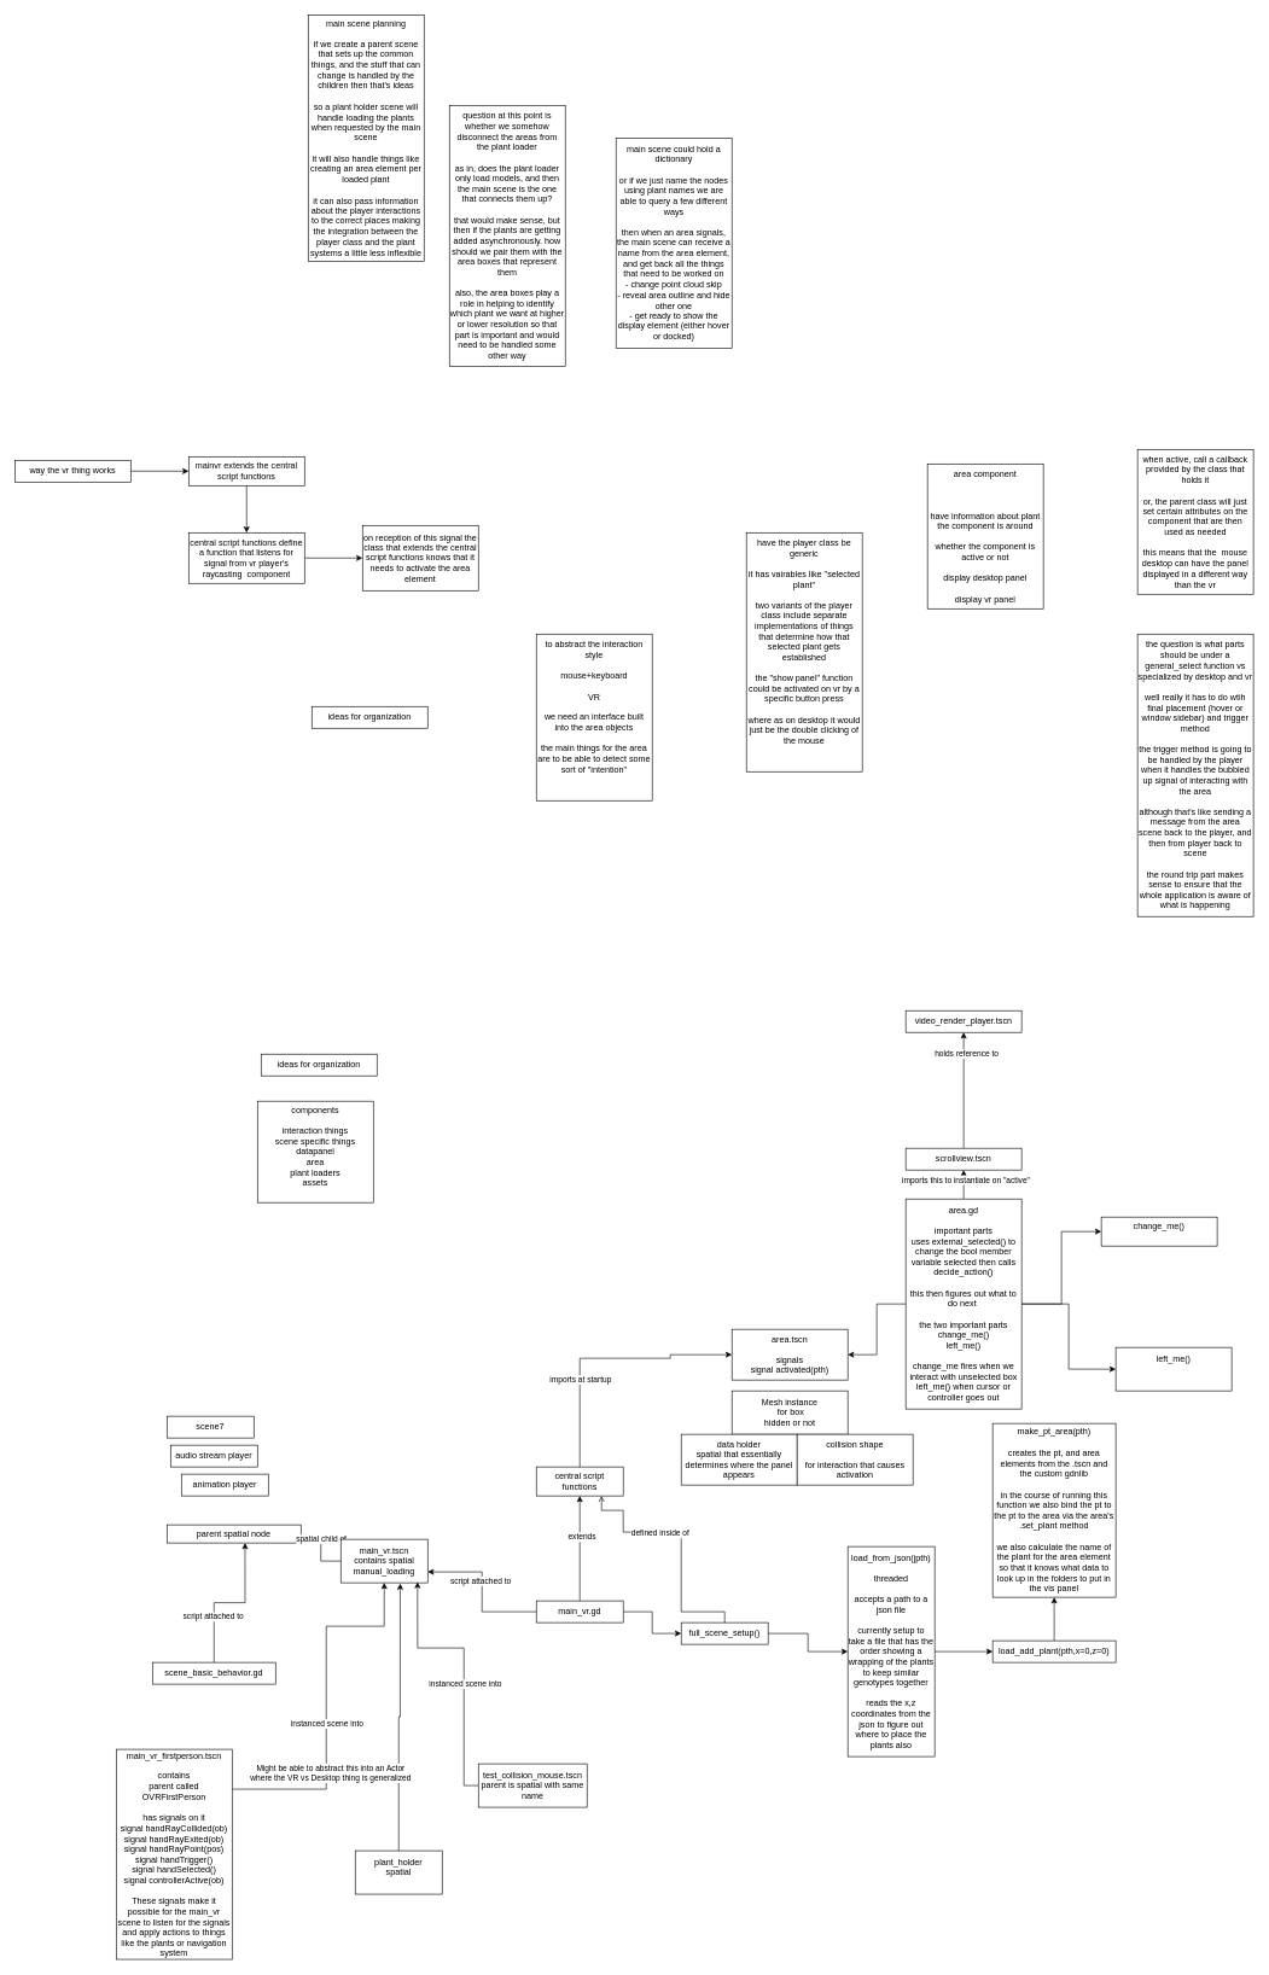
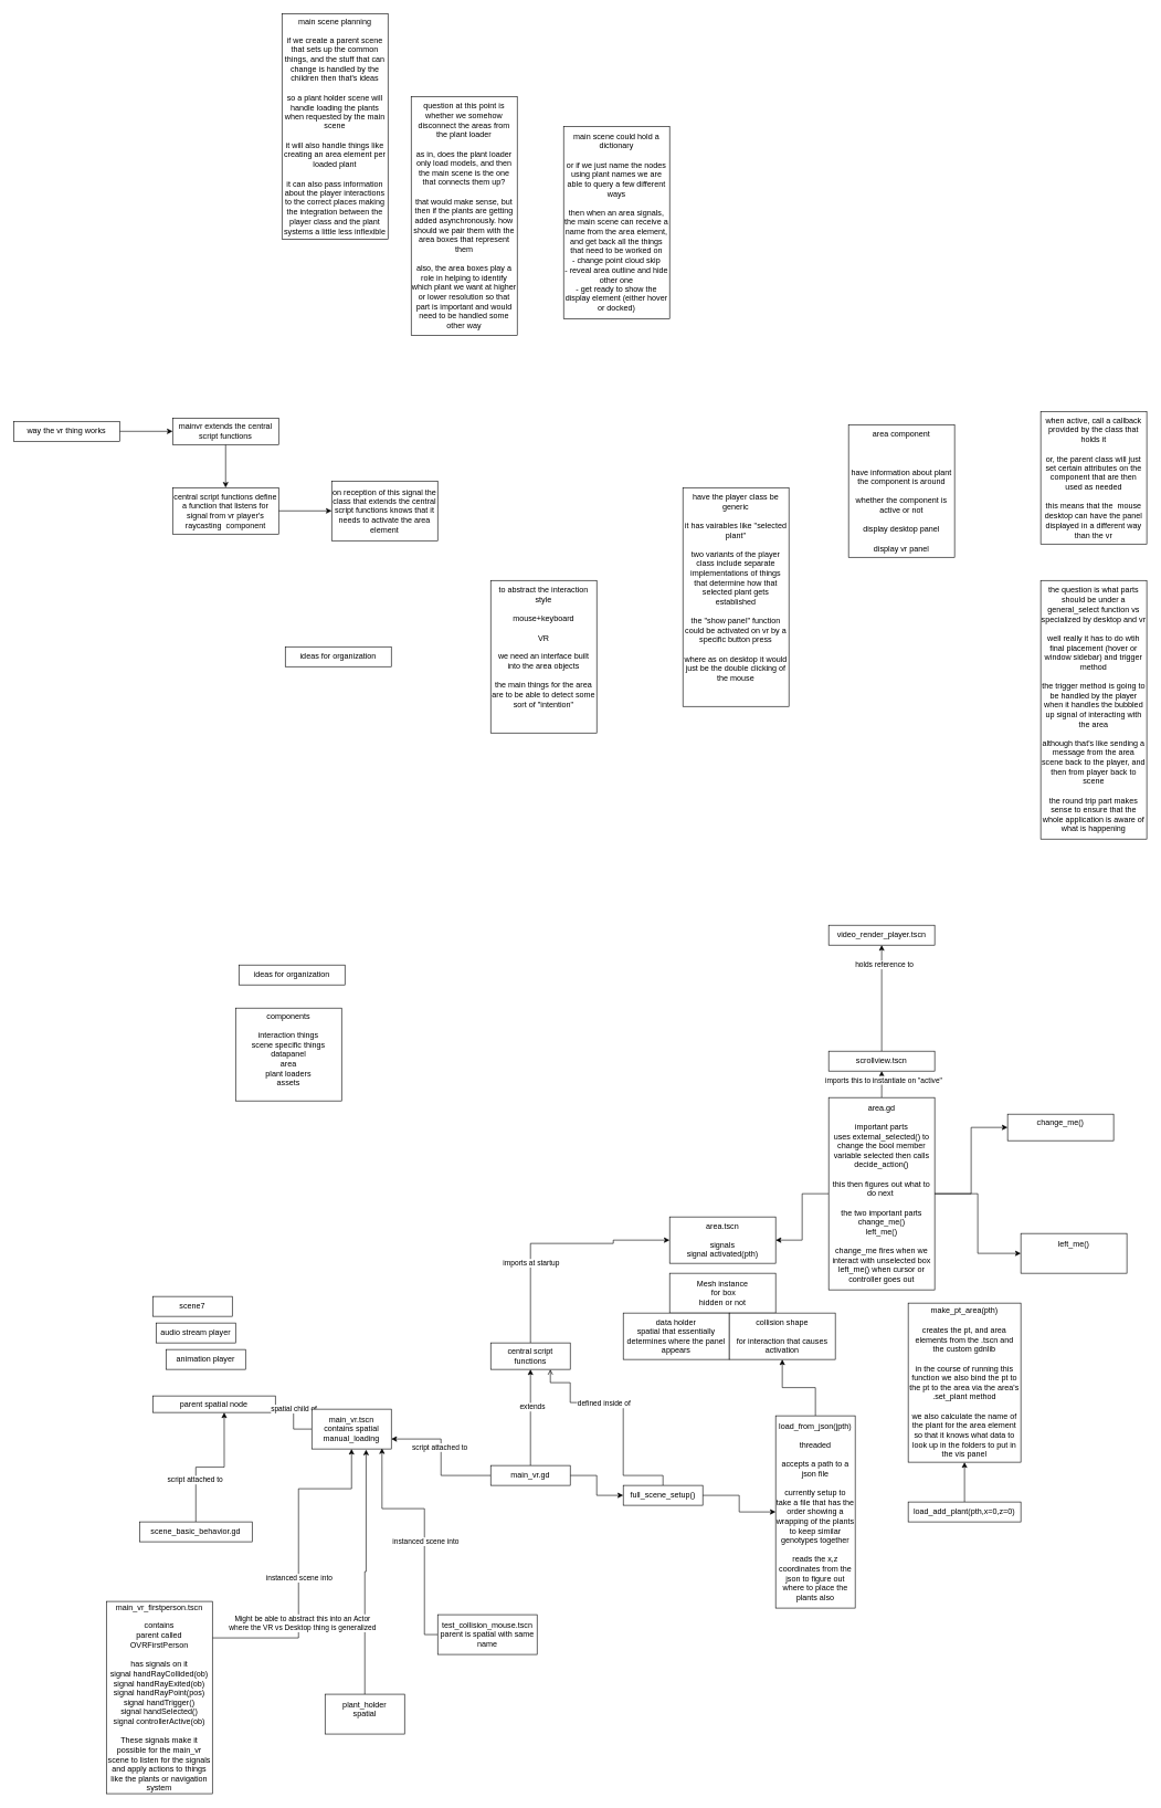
- <mxCell id="39" value="" style="edgeStyle=orthogonalEdgeStyle;rounded=0;orthogonalLoop=1;jettySize=auto;html=1;" parent="1" source="40" target="42" edge="1"><mxGeometry relative="1" as="geometry" /></mxCell>
+ <mxCell id="39" value="" style="edgeStyle=orthogonalEdgeStyle;rounded=0;orthogonalLoop=1;jettySize=auto;html=1;" parent="1" source="40" target="38" edge="1"><mxGeometry relative="1" as="geometry" /></mxCell>
